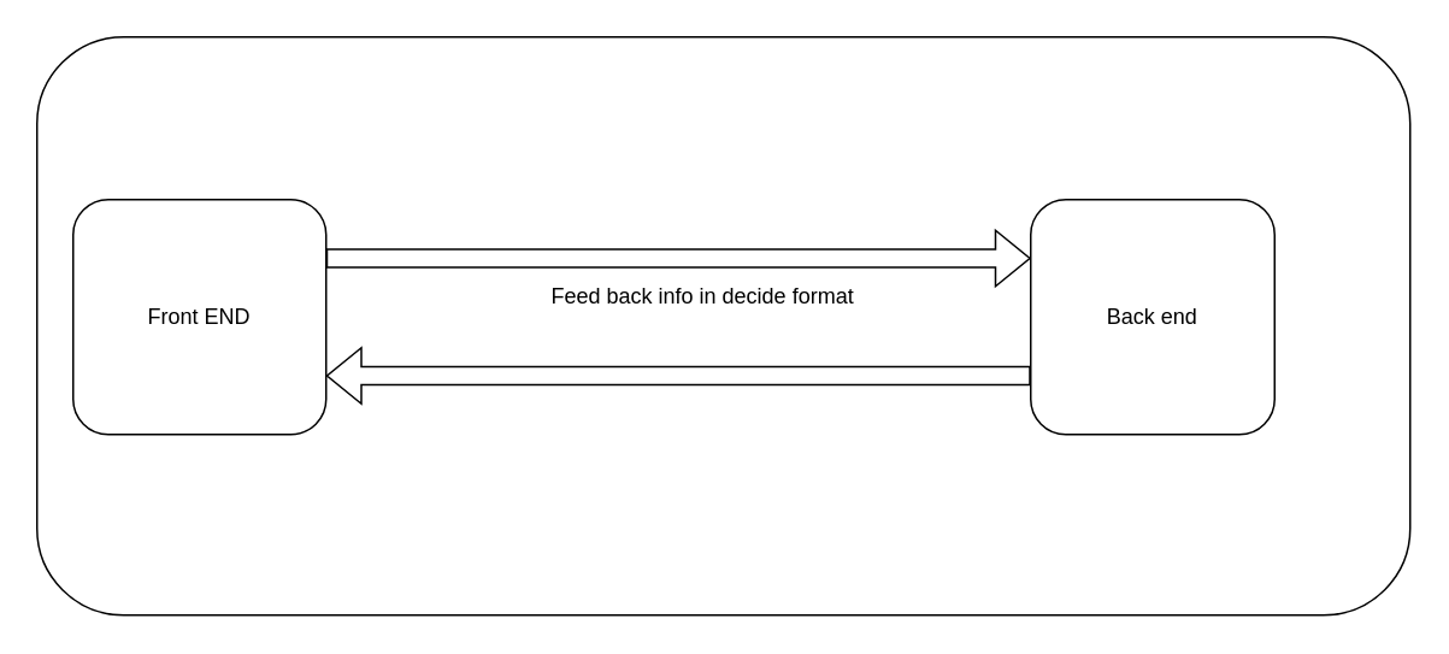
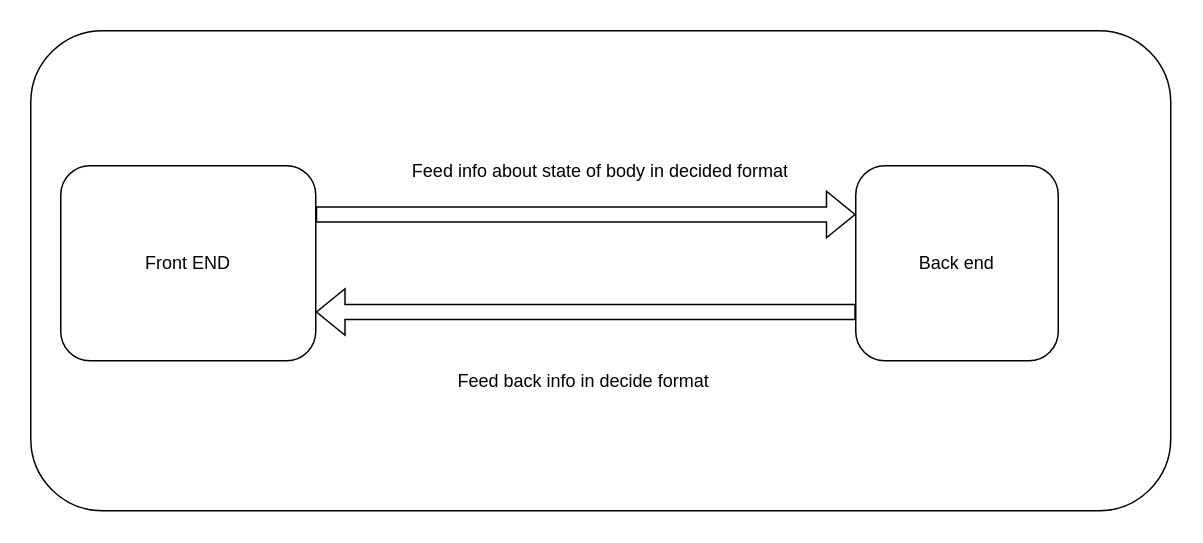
+ <mxCell id="7" value="&lt;h1 style=&quot;&quot;&gt;&lt;span style=&quot;background-color: initial; font-size: 12px; font-weight: normal;&quot;&gt;Feed info about state of body in decided format&lt;/span&gt;&lt;/h1&gt;" style="text;html=1;strokeColor=none;fillColor=none;spacing=5;spacingTop=-20;whiteSpace=wrap;overflow=hidden;rounded=0;align=center;" vertex="1" parent="1"><mxGeometry x="260" y="90" width="280" height="40" as="geometry" /></mxCell>
- <mxCell id="8" value="&lt;h1 style=&quot;text-align: center;&quot;&gt;&lt;span style=&quot;font-size: 12px; font-weight: 400;&quot;&gt;Feed back info in decide format&amp;nbsp;&lt;/span&gt;&lt;/h1&gt;" style="text;html=1;strokeColor=none;fillColor=none;spacing=5;spacingTop=-20;whiteSpace=wrap;overflow=hidden;rounded=0;" vertex="1" parent="1"><mxGeometry x="300" y="140" width="200" height="40" as="geometry" /></mxCell>
+ <mxCell id="8" value="&lt;h1 style=&quot;text-align: center;&quot;&gt;&lt;span style=&quot;font-size: 12px; font-weight: 400;&quot;&gt;Feed back info in decide format&amp;nbsp;&lt;/span&gt;&lt;/h1&gt;" style="text;html=1;strokeColor=none;fillColor=none;spacing=5;spacingTop=-20;whiteSpace=wrap;overflow=hidden;rounded=0;" vertex="1" parent="1"><mxGeometry x="300" y="230" width="200" height="40" as="geometry" /></mxCell>
- <mxCell id="3" value="Front END" style="rounded=1;whiteSpace=wrap;html=1;" vertex="1" parent="1"><mxGeometry x="40" y="110" width="140" height="130" as="geometry" /></mxCell>
+ <mxCell id="3" value="Front END" style="rounded=1;whiteSpace=wrap;html=1;" vertex="1" parent="1"><mxGeometry x="40" y="110" width="170" height="130" as="geometry" /></mxCell>
